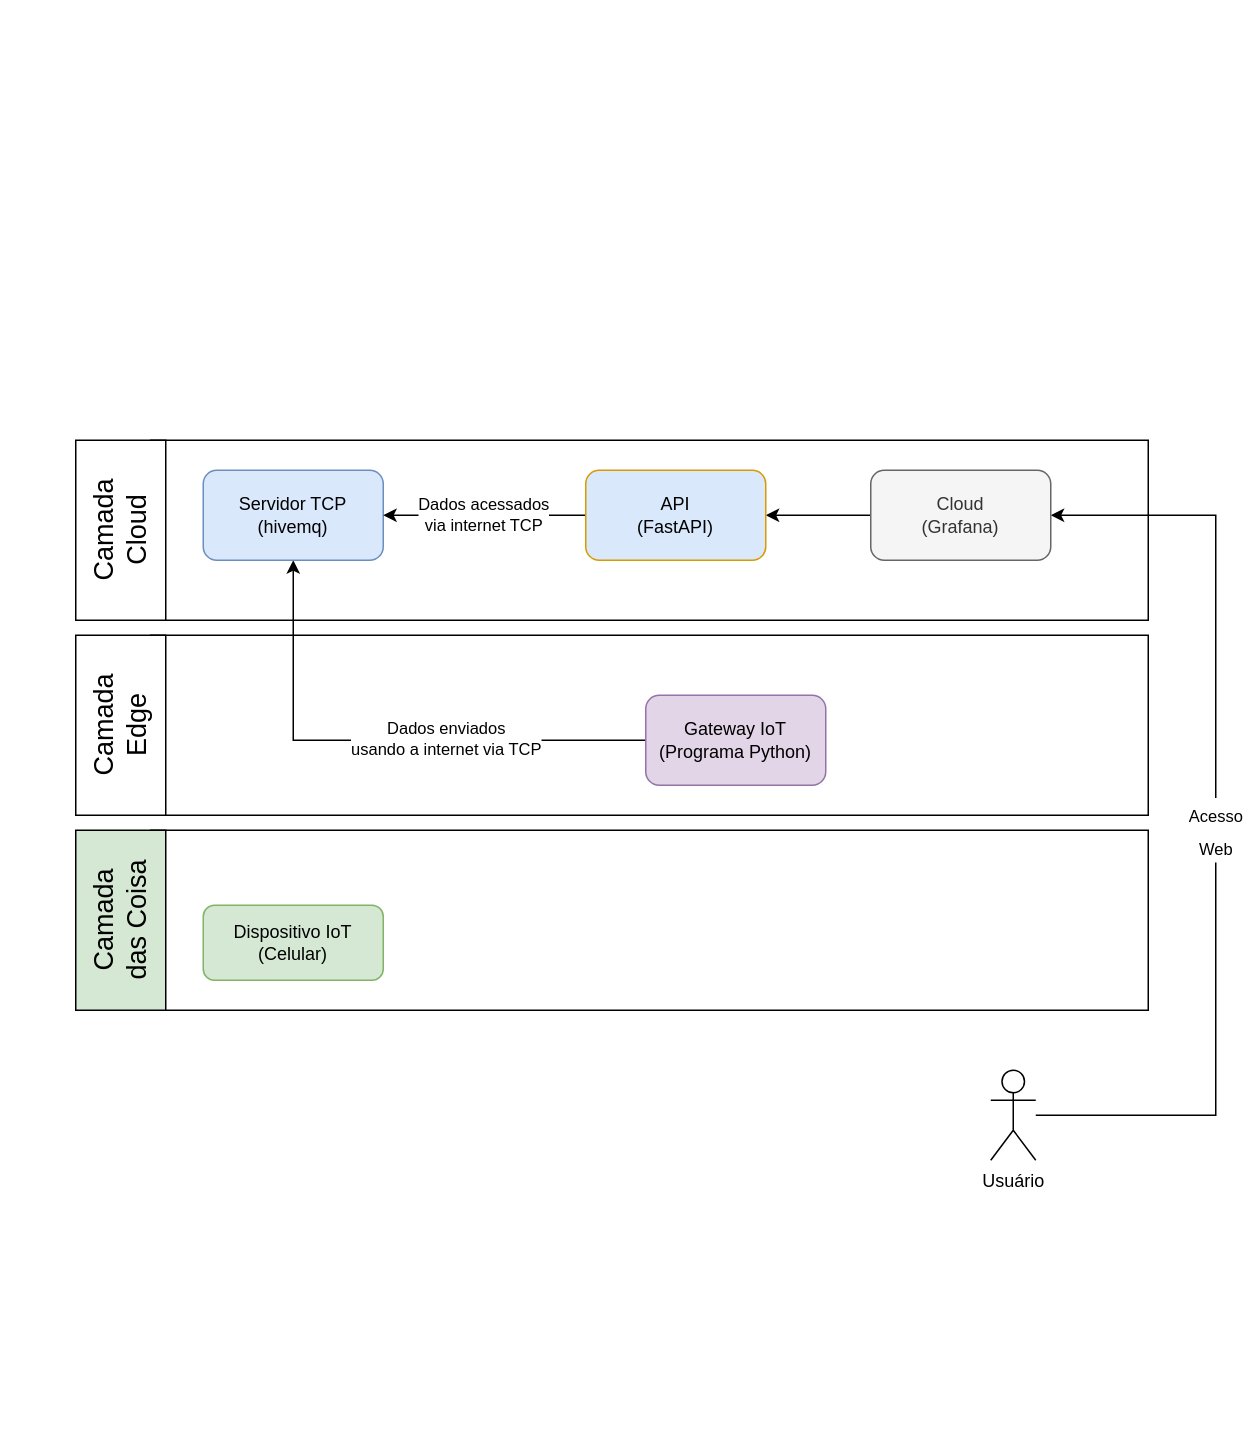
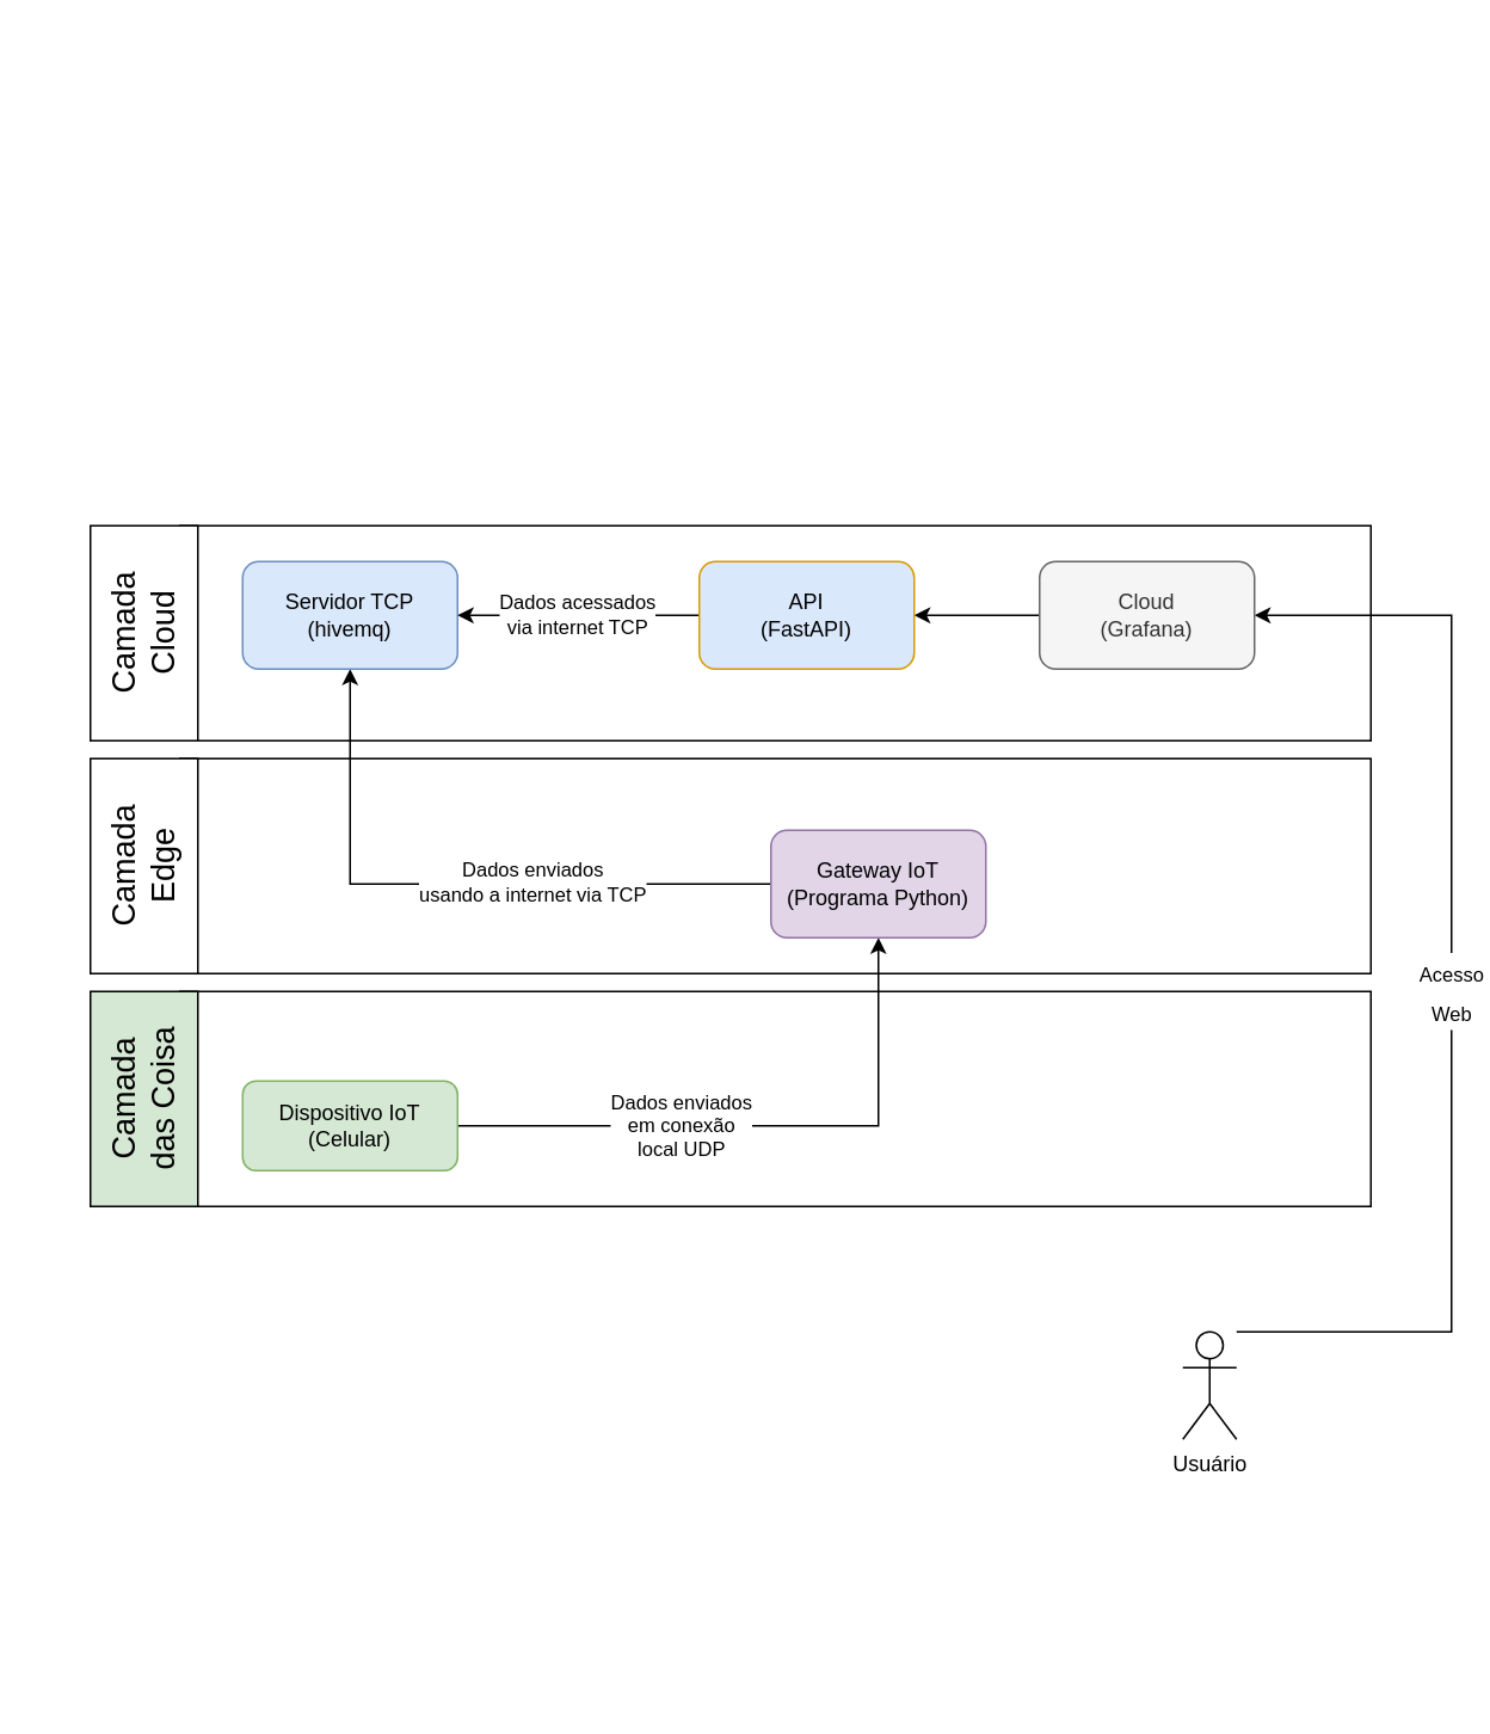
+ <mxCell id="5" value="Dados enviados&lt;br&gt;em conexão &lt;br&gt;local UDP" style="edgeStyle=orthogonalEdgeStyle;rounded=0;orthogonalLoop=1;jettySize=auto;html=1;" parent="1" source="6" target="9" edge="1"><mxGeometry x="-0.265" relative="1" as="geometry"><mxPoint as="offset" /></mxGeometry></mxCell>
- <mxCell id="12" value="Usuário" style="shape=umlActor;verticalLabelPosition=bottom;verticalAlign=top;html=1;outlineConnect=0;" parent="1" vertex="1"><mxGeometry x="660" y="713" width="30" height="60" as="geometry" /></mxCell>
+ <mxCell id="12" value="Usuário" style="shape=umlActor;verticalLabelPosition=bottom;verticalAlign=top;html=1;outlineConnect=0;" parent="1" vertex="1"><mxGeometry x="660" y="743" width="30" height="60" as="geometry" /></mxCell>
